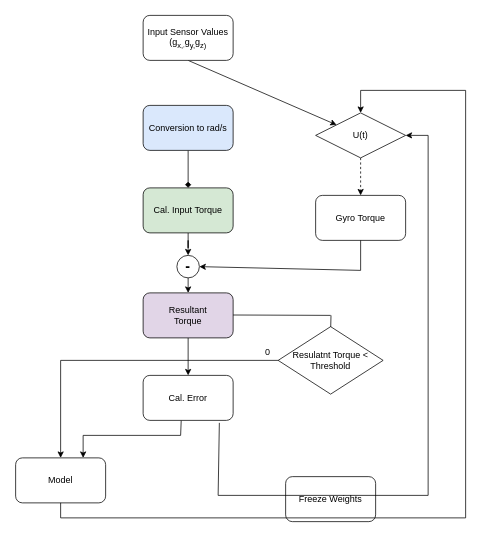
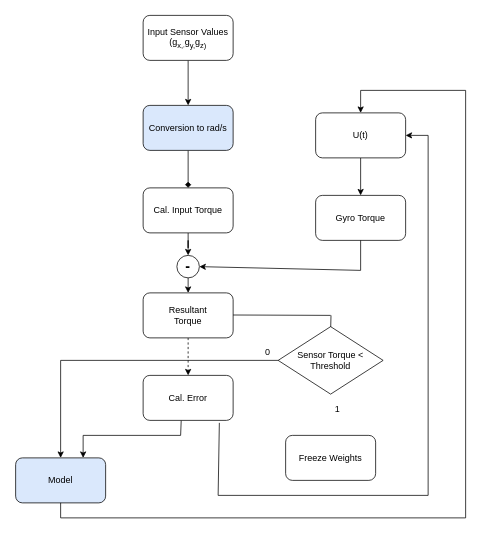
- <mxCell id="4" value="" style="endArrow=classic;html=1;rounded=0;exitX=0.5;exitY=1;exitDx=0;exitDy=0;" edge="1" parent="1" source="5" target="13"><mxGeometry width="50" height="50" relative="1" as="geometry"><mxPoint x="250" y="70" as="sourcePoint" /><mxPoint x="249.5" y="110" as="targetPoint" /></mxGeometry></mxCell>
+ <mxCell id="4" value="" style="endArrow=classic;html=1;rounded=0;entryX=0.5;entryY=0;entryDx=0;entryDy=0;exitX=0.5;exitY=1;exitDx=0;exitDy=0;" edge="1" parent="1" source="5" target="3"><mxGeometry width="50" height="50" relative="1" as="geometry"><mxPoint x="250" y="70" as="sourcePoint" /><mxPoint x="249.5" y="110" as="targetPoint" /></mxGeometry></mxCell>
- <mxCell id="13" value="U(t)" style="rhombus;whiteSpace=wrap;html=1;" vertex="1" parent="1"><mxGeometry x="420" y="150" width="120" height="60" as="geometry" /></mxCell>
+ <mxCell id="13" value="U(t)" style="rounded=1;whiteSpace=wrap;html=1;" vertex="1" parent="1"><mxGeometry x="420" y="150" width="120" height="60" as="geometry" /></mxCell>
- <mxCell id="12" value="" style="edgeStyle=orthogonalEdgeStyle;rounded=0;orthogonalLoop=1;jettySize=auto;html=1;dashed=1;" edge="1" parent="1" source="13" target="14"><mxGeometry relative="1" as="geometry" /></mxCell>
+ <mxCell id="12" value="" style="edgeStyle=orthogonalEdgeStyle;rounded=0;orthogonalLoop=1;jettySize=auto;html=1;" edge="1" parent="1" source="13" target="14"><mxGeometry relative="1" as="geometry" /></mxCell>
- <mxCell id="7" value="Cal. Input Torque" style="whiteSpace=wrap;html=1;rounded=1;fillColor=#d5e8d4;" vertex="1" parent="1"><mxGeometry x="190" y="250" width="120" height="60" as="geometry" /></mxCell>
+ <mxCell id="7" value="Cal. Input Torque" style="whiteSpace=wrap;html=1;rounded=1;" vertex="1" parent="1"><mxGeometry x="190" y="250" width="120" height="60" as="geometry" /></mxCell>
- <mxCell id="9" value="Resultant&lt;div&gt;Torque&lt;/div&gt;" style="whiteSpace=wrap;html=1;rounded=1;fillColor=#e1d5e7;" vertex="1" parent="1"><mxGeometry x="190" y="390" width="120" height="60" as="geometry" /></mxCell>
+ <mxCell id="9" value="Resultant&lt;div&gt;Torque&lt;/div&gt;" style="whiteSpace=wrap;html=1;rounded=1;" vertex="1" parent="1"><mxGeometry x="190" y="390" width="120" height="60" as="geometry" /></mxCell>
- <mxCell id="8" value="" style="edgeStyle=orthogonalEdgeStyle;rounded=0;orthogonalLoop=1;jettySize=auto;html=1;" edge="1" parent="1" source="9" target="10"><mxGeometry relative="1" as="geometry" /></mxCell>
+ <mxCell id="8" value="" style="edgeStyle=orthogonalEdgeStyle;rounded=0;orthogonalLoop=1;jettySize=auto;html=1;dashed=1;" edge="1" parent="1" source="9" target="10"><mxGeometry relative="1" as="geometry" /></mxCell>
- <mxCell id="30" value="Resulatnt Torque &amp;lt; Threshold" style="rhombus;whiteSpace=wrap;html=1;" vertex="1" parent="1"><mxGeometry x="370" y="435" width="140" height="90" as="geometry" /></mxCell>
+ <mxCell id="30" value="Sensor Torque &amp;lt; Threshold" style="rhombus;whiteSpace=wrap;html=1;" vertex="1" parent="1"><mxGeometry x="370" y="435" width="140" height="90" as="geometry" /></mxCell>
+ <mxCell id="34" value="1" style="text;html=1;align=center;verticalAlign=middle;resizable=0;points=[];autosize=1;strokeColor=none;fillColor=none;" vertex="1" parent="1"><mxGeometry x="434" y="530" width="30" height="30" as="geometry" /></mxCell>
- <mxCell id="11" value="Model" style="rounded=1;whiteSpace=wrap;html=1;" vertex="1" parent="1"><mxGeometry x="20" y="610" width="120" height="60" as="geometry" /></mxCell>
+ <mxCell id="11" value="Model" style="rounded=1;whiteSpace=wrap;html=1;fillColor=#dae8fc;" vertex="1" parent="1"><mxGeometry x="20" y="610" width="120" height="60" as="geometry" /></mxCell>
- <mxCell id="16" value="Freeze Weights" style="rounded=1;whiteSpace=wrap;html=1;" vertex="1" parent="1"><mxGeometry x="380" y="635" width="120" height="60" as="geometry" /></mxCell>
+ <mxCell id="16" value="Freeze Weights" style="rounded=1;whiteSpace=wrap;html=1;" vertex="1" parent="1"><mxGeometry x="380" y="580" width="120" height="60" as="geometry" /></mxCell>
